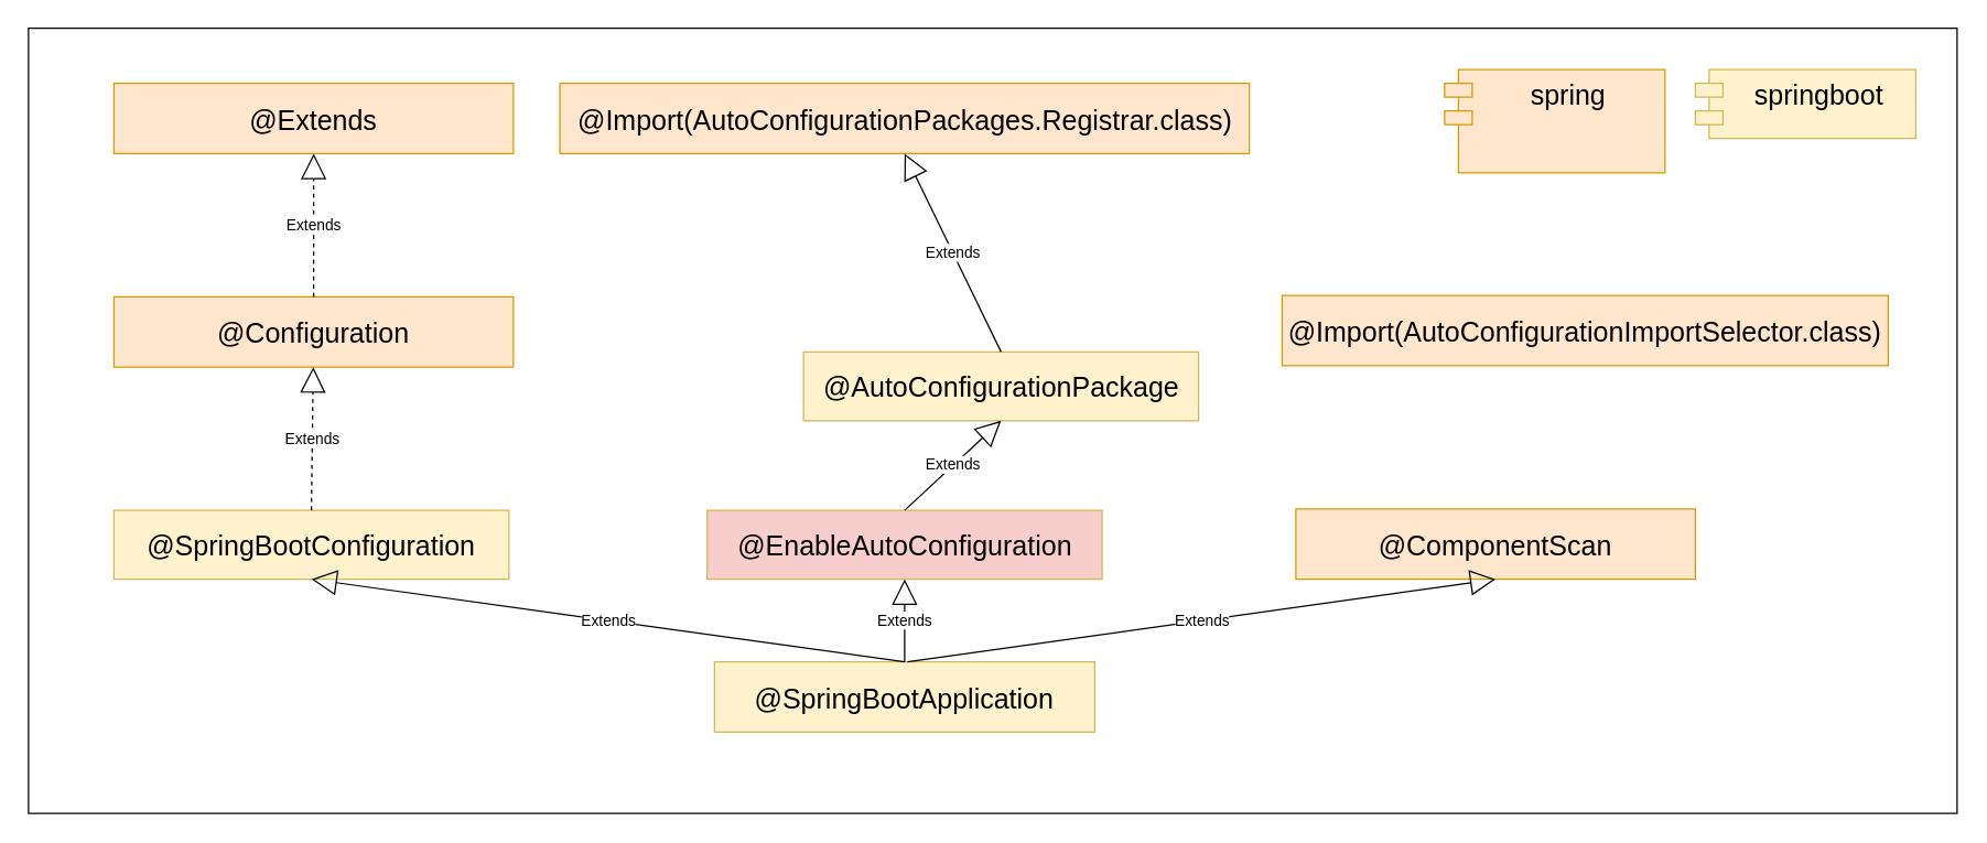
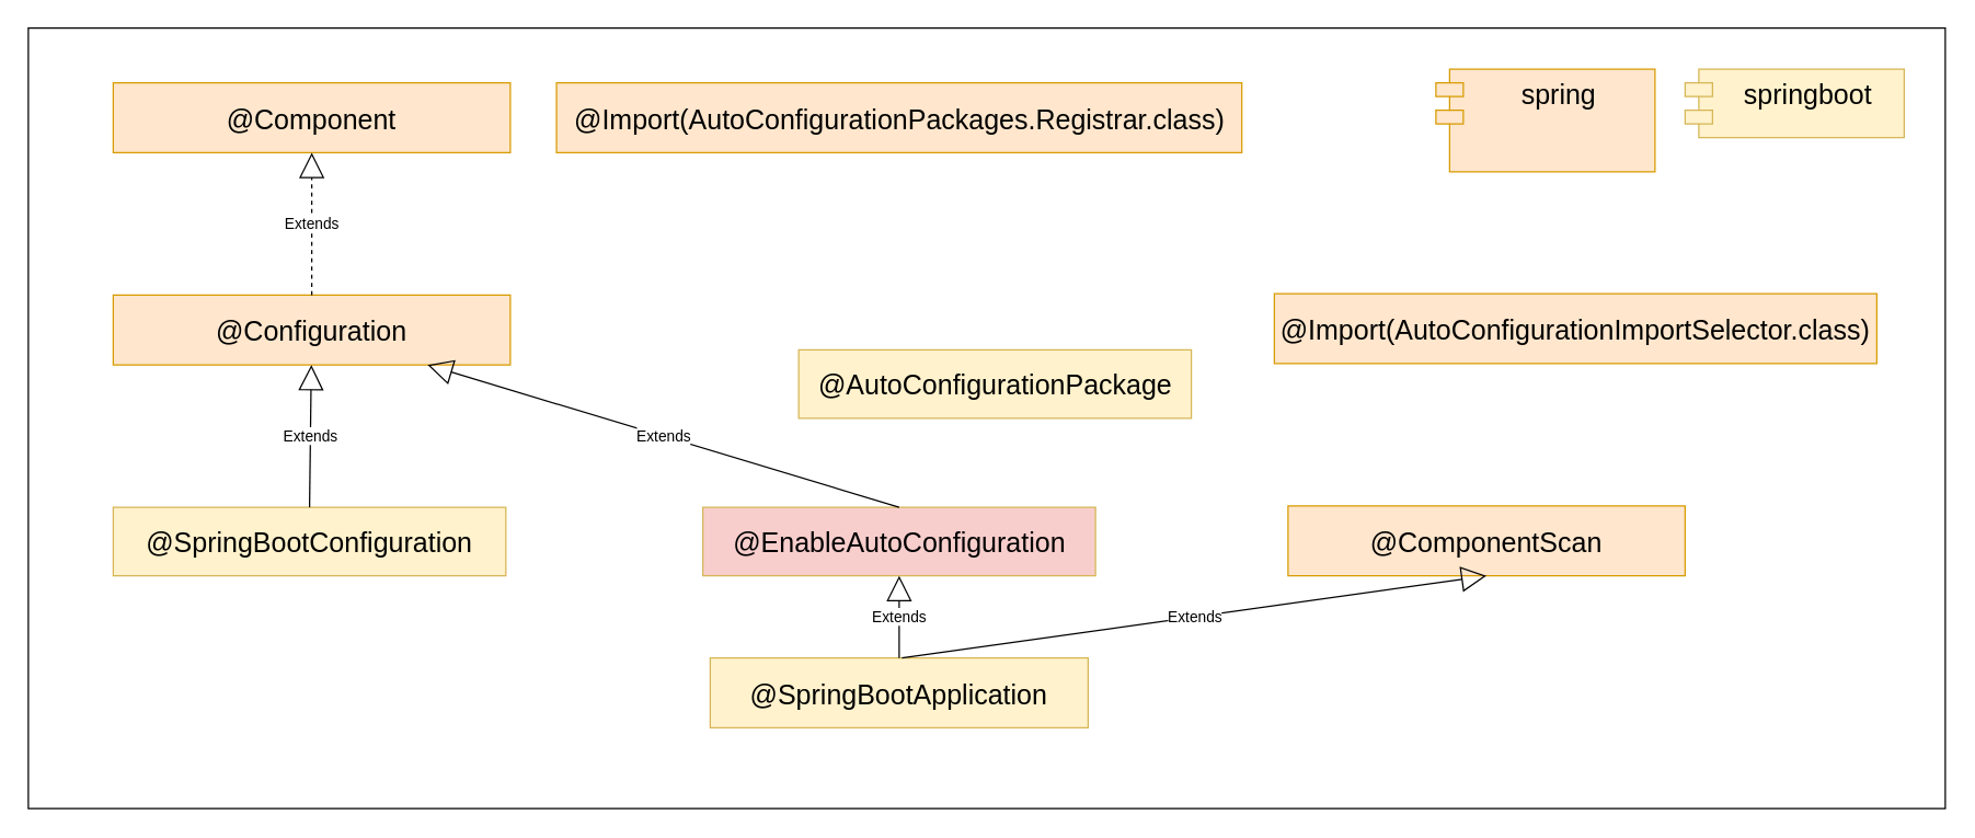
- <mxCell id="14" value="@Extends" style="html=1;whiteSpace=wrap;fontSize=20;verticalAlign=middle;align=center;fontStyle=0;fillColor=#ffe6cc;strokeColor=#d79b00;" parent="1" vertex="1"><mxGeometry x="82" y="60" width="290" height="51" as="geometry" /></mxCell>
+ <mxCell id="14" value="@Component" style="html=1;whiteSpace=wrap;fontSize=20;verticalAlign=middle;align=center;fontStyle=0;fillColor=#ffe6cc;strokeColor=#d79b00;" parent="1" vertex="1"><mxGeometry x="82" y="60" width="290" height="51" as="geometry" /></mxCell>
- <mxCell id="20" value="Extends" style="endArrow=block;endSize=16;endFill=0;html=1;rounded=0;exitX=0.5;exitY=0;exitDx=0;exitDy=0;entryX=0.5;entryY=1;entryDx=0;entryDy=0;" parent="1" source="16" target="19" edge="1"><mxGeometry width="160" relative="1" as="geometry"><mxPoint x="648" y="180" as="sourcePoint" /><mxPoint x="808" y="180" as="targetPoint" /></mxGeometry></mxCell>
- <mxCell id="18" value="Extends" style="endArrow=block;endSize=16;endFill=0;html=1;rounded=0;exitX=0.5;exitY=0;exitDx=0;exitDy=0;entryX=0.5;entryY=1;entryDx=0;entryDy=0;" parent="1" source="8" target="16" edge="1"><mxGeometry width="160" relative="1" as="geometry"><mxPoint x="678" y="310" as="sourcePoint" /><mxPoint x="838" y="310" as="targetPoint" /></mxGeometry></mxCell>
+ <mxCell id="18" value="Extends" style="endArrow=block;endSize=16;endFill=0;html=1;rounded=0;exitX=0.5;exitY=0;exitDx=0;exitDy=0;" parent="1" source="8" target="12" edge="1"><mxGeometry width="160" relative="1" as="geometry"><mxPoint x="678" y="310" as="sourcePoint" /><mxPoint x="838" y="310" as="targetPoint" /></mxGeometry></mxCell>
- <mxCell id="13" value="Extends" style="endArrow=block;endSize=16;endFill=0;html=1;rounded=0;exitX=0.5;exitY=0;exitDx=0;exitDy=0;dashed=1;" parent="1" source="4" target="12" edge="1"><mxGeometry width="160" relative="1" as="geometry"><mxPoint x="378" y="330" as="sourcePoint" /><mxPoint x="538" y="330" as="targetPoint" /></mxGeometry></mxCell>
+ <mxCell id="13" value="Extends" style="endArrow=block;endSize=16;endFill=0;html=1;rounded=0;exitX=0.5;exitY=0;exitDx=0;exitDy=0;" parent="1" source="4" target="12" edge="1"><mxGeometry width="160" relative="1" as="geometry"><mxPoint x="378" y="330" as="sourcePoint" /><mxPoint x="538" y="330" as="targetPoint" /></mxGeometry></mxCell>
- <mxCell id="5" value="Extends" style="endArrow=block;endSize=16;endFill=0;html=1;rounded=0;exitX=0.5;exitY=0;exitDx=0;exitDy=0;entryX=0.5;entryY=1;entryDx=0;entryDy=0;" parent="1" source="3" target="4" edge="1"><mxGeometry width="160" relative="1" as="geometry"><mxPoint x="302" y="550" as="sourcePoint" /><mxPoint x="462" y="550" as="targetPoint" /></mxGeometry></mxCell>
